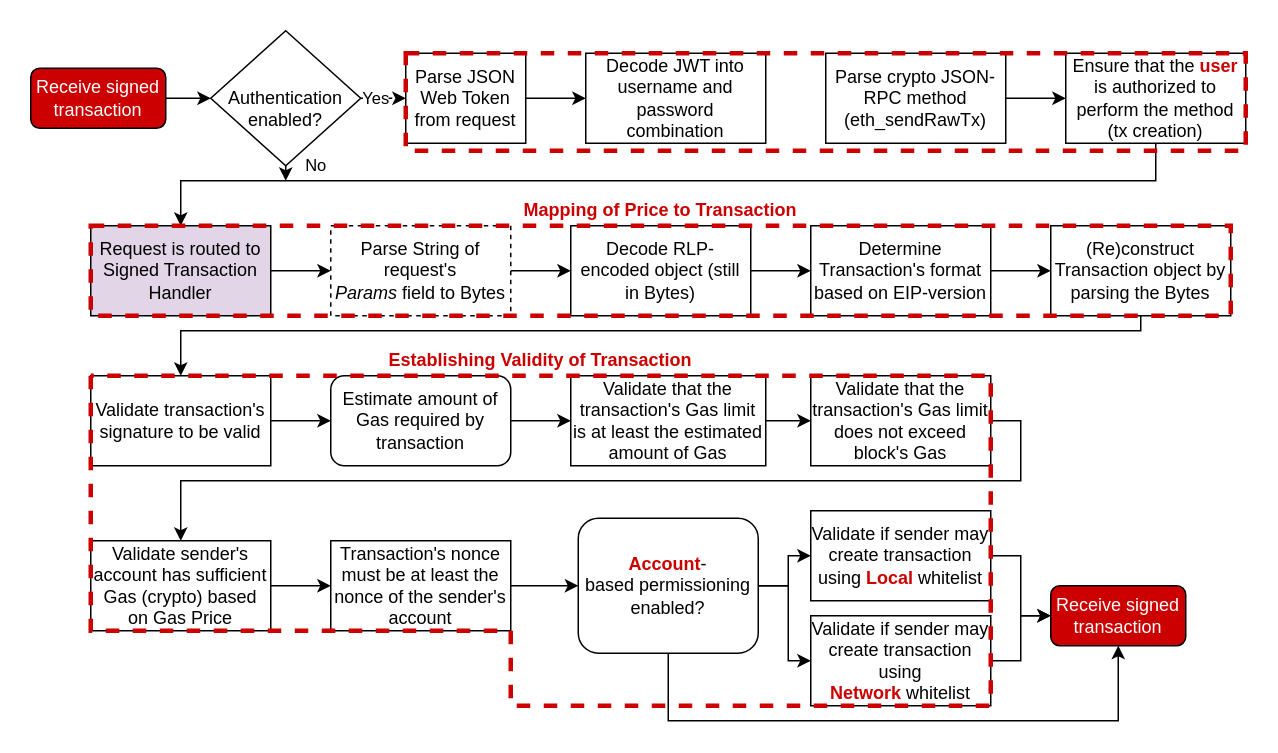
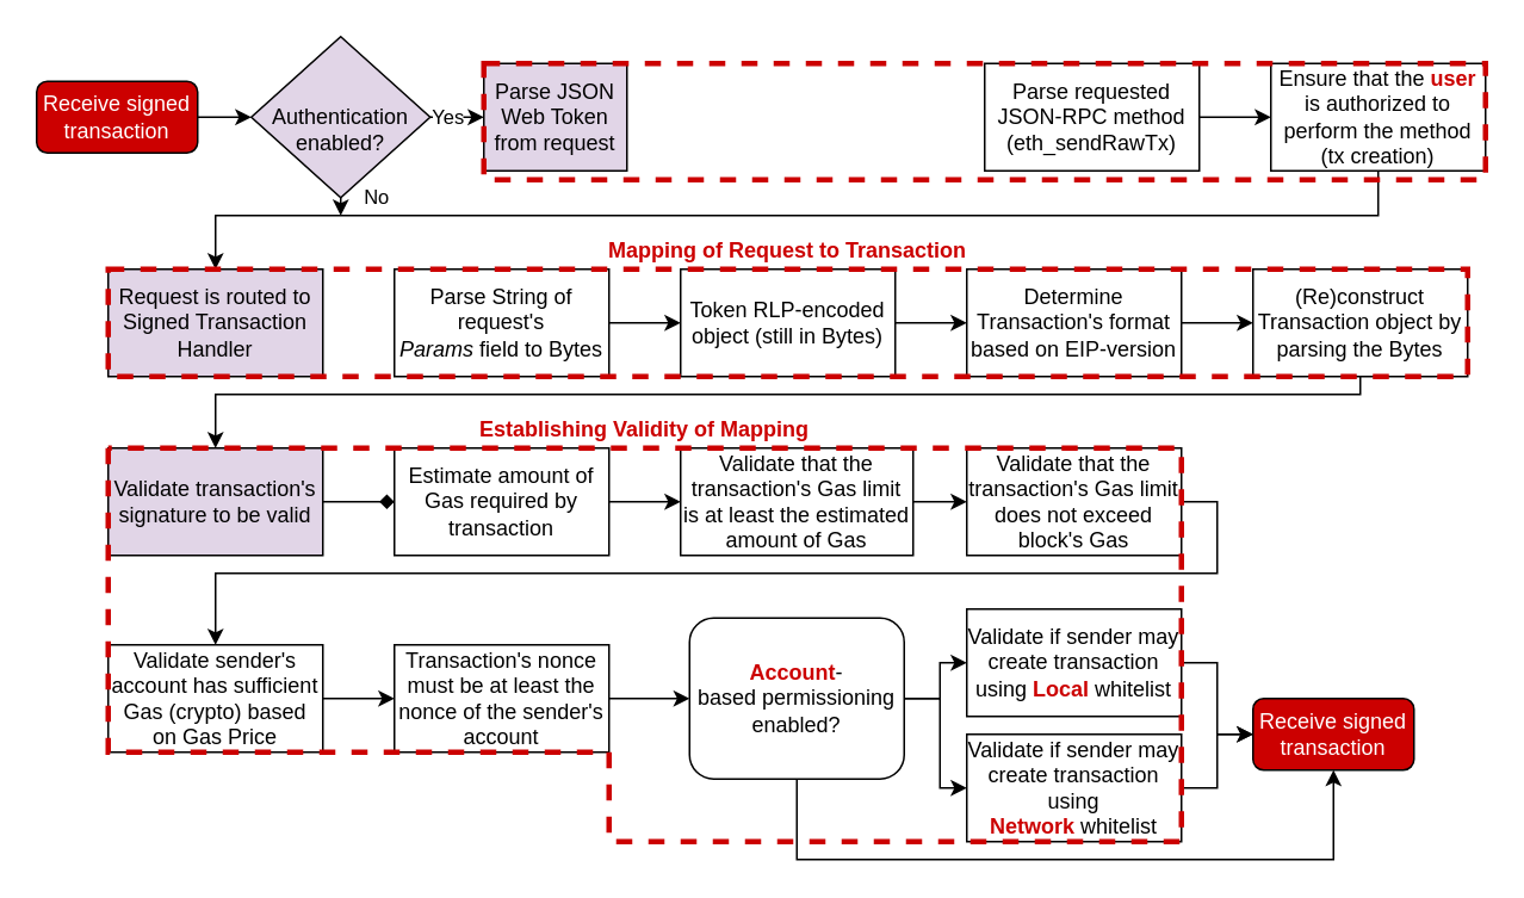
- <mxCell id="8" value="&lt;br&gt;Authentication enabled?" style="rhombus;whiteSpace=wrap;html=1;" vertex="1" parent="1"><mxGeometry x="140" y="20" width="100" height="90" as="geometry" /></mxCell>
+ <mxCell id="8" value="&lt;br&gt;Authentication enabled?" style="rhombus;whiteSpace=wrap;html=1;fillColor=#e1d5e7;" vertex="1" parent="1"><mxGeometry x="140" y="20" width="100" height="90" as="geometry" /></mxCell>
- <mxCell id="6" value="Yes" style="edgeStyle=orthogonalEdgeStyle;rounded=0;orthogonalLoop=1;jettySize=auto;html=1;exitX=1;exitY=0.5;exitDx=0;exitDy=0;entryX=0;entryY=0.5;entryDx=0;entryDy=0;dashed=1;" edge="1" parent="1" source="8" target="10"><mxGeometry x="-0.333" relative="1" as="geometry"><mxPoint as="offset" /></mxGeometry></mxCell>
+ <mxCell id="6" value="Yes" style="edgeStyle=orthogonalEdgeStyle;rounded=0;orthogonalLoop=1;jettySize=auto;html=1;exitX=1;exitY=0.5;exitDx=0;exitDy=0;entryX=0;entryY=0.5;entryDx=0;entryDy=0;" edge="1" parent="1" source="8" target="10"><mxGeometry x="-0.333" relative="1" as="geometry"><mxPoint as="offset" /></mxGeometry></mxCell>
- <mxCell id="10" value="Parse JSON Web Token from request" style="rounded=0;whiteSpace=wrap;html=1;" vertex="1" parent="1"><mxGeometry x="270" y="35" width="80" height="60" as="geometry" /></mxCell>
+ <mxCell id="10" value="Parse JSON Web Token from request" style="rounded=0;whiteSpace=wrap;html=1;fillColor=#e1d5e7;" vertex="1" parent="1"><mxGeometry x="270" y="35" width="80" height="60" as="geometry" /></mxCell>
- <mxCell id="9" style="edgeStyle=orthogonalEdgeStyle;rounded=0;orthogonalLoop=1;jettySize=auto;html=1;exitX=1;exitY=0.5;exitDx=0;exitDy=0;entryX=0;entryY=0.5;entryDx=0;entryDy=0;" edge="1" parent="1" source="10" target="11"><mxGeometry relative="1" as="geometry" /></mxCell>
- <mxCell id="11" value="Decode JWT into username and password combination" style="rounded=0;whiteSpace=wrap;html=1;" vertex="1" parent="1"><mxGeometry x="390" y="35" width="120" height="60" as="geometry" /></mxCell>
- <mxCell id="13" value="Parse crypto JSON-RPC method (eth_sendRawTx)" style="rounded=0;whiteSpace=wrap;html=1;" vertex="1" parent="1"><mxGeometry x="550" y="35" width="120" height="60" as="geometry" /></mxCell>
+ <mxCell id="13" value="Parse requested JSON-RPC method (eth_sendRawTx)" style="rounded=0;whiteSpace=wrap;html=1;" vertex="1" parent="1"><mxGeometry x="550" y="35" width="120" height="60" as="geometry" /></mxCell>
- <mxCell id="47" value="&lt;b&gt;&lt;font color=&quot;#cc0000&quot;&gt;Mapping of Price to Transaction&lt;/font&gt;&lt;/b&gt;" style="text;html=1;strokeColor=none;fillColor=none;align=center;verticalAlign=middle;whiteSpace=wrap;rounded=0;dashed=1;fontColor=#FFFFFF;" vertex="1" parent="1"><mxGeometry x="60" y="130" width="760" height="20" as="geometry" /></mxCell>
+ <mxCell id="47" value="&lt;b&gt;&lt;font color=&quot;#cc0000&quot;&gt;Mapping of Request to Transaction&lt;/font&gt;&lt;/b&gt;" style="text;html=1;strokeColor=none;fillColor=none;align=center;verticalAlign=middle;whiteSpace=wrap;rounded=0;dashed=1;fontColor=#FFFFFF;" vertex="1" parent="1"><mxGeometry x="60" y="130" width="760" height="20" as="geometry" /></mxCell>
- <mxCell id="4" style="edgeStyle=orthogonalEdgeStyle;rounded=0;orthogonalLoop=1;jettySize=auto;html=1;exitX=1;exitY=0.5;exitDx=0;exitDy=0;entryX=0;entryY=0.5;entryDx=0;entryDy=0;" edge="1" parent="1" source="5" target="17"><mxGeometry relative="1" as="geometry" /></mxCell>
- <mxCell id="17" value="Parse String of request's &lt;i&gt;Params&lt;/i&gt;&amp;nbsp;field to Bytes" style="rounded=0;whiteSpace=wrap;html=1;dashed=1;" vertex="1" parent="1"><mxGeometry x="220" y="150" width="120" height="60" as="geometry" /></mxCell>
+ <mxCell id="17" value="Parse String of request's &lt;i&gt;Params&lt;/i&gt;&amp;nbsp;field to Bytes" style="rounded=0;whiteSpace=wrap;html=1;" vertex="1" parent="1"><mxGeometry x="220" y="150" width="120" height="60" as="geometry" /></mxCell>
- <mxCell id="19" value="Decode RLP-encoded object (still in Bytes)" style="rounded=0;whiteSpace=wrap;html=1;" vertex="1" parent="1"><mxGeometry x="380" y="150" width="120" height="60" as="geometry" /></mxCell>
+ <mxCell id="19" value="Token RLP-encoded object (still in Bytes)" style="rounded=0;whiteSpace=wrap;html=1;" vertex="1" parent="1"><mxGeometry x="380" y="150" width="120" height="60" as="geometry" /></mxCell>
- <mxCell id="49" value="&lt;b&gt;&lt;font color=&quot;#cc0000&quot;&gt;Establishing Validity of Transaction&lt;/font&gt;&lt;/b&gt;" style="text;html=1;strokeColor=none;fillColor=none;align=center;verticalAlign=middle;whiteSpace=wrap;rounded=0;dashed=1;fontColor=#FFFFFF;" vertex="1" parent="1"><mxGeometry x="60" y="230" width="600" height="20" as="geometry" /></mxCell>
+ <mxCell id="49" value="&lt;b&gt;&lt;font color=&quot;#cc0000&quot;&gt;Establishing Validity of Mapping&lt;/font&gt;&lt;/b&gt;" style="text;html=1;strokeColor=none;fillColor=none;align=center;verticalAlign=middle;whiteSpace=wrap;rounded=0;dashed=1;fontColor=#FFFFFF;" vertex="1" parent="1"><mxGeometry x="60" y="230" width="600" height="20" as="geometry" /></mxCell>
- <mxCell id="25" value="Validate transaction's signature to be valid" style="rounded=0;whiteSpace=wrap;html=1;" vertex="1" parent="1"><mxGeometry x="60" y="250" width="120" height="60" as="geometry" /></mxCell>
+ <mxCell id="25" value="Validate transaction's signature to be valid" style="rounded=0;whiteSpace=wrap;html=1;fillColor=#e1d5e7;" vertex="1" parent="1"><mxGeometry x="60" y="250" width="120" height="60" as="geometry" /></mxCell>
- <mxCell id="24" style="edgeStyle=orthogonalEdgeStyle;rounded=0;orthogonalLoop=1;jettySize=auto;html=1;exitX=1;exitY=0.5;exitDx=0;exitDy=0;entryX=0;entryY=0.5;entryDx=0;entryDy=0;" edge="1" parent="1" source="25" target="27"><mxGeometry relative="1" as="geometry" /></mxCell>
+ <mxCell id="24" style="edgeStyle=orthogonalEdgeStyle;rounded=0;orthogonalLoop=1;jettySize=auto;html=1;exitX=1;exitY=0.5;exitDx=0;exitDy=0;entryX=0;entryY=0.5;entryDx=0;entryDy=0;endArrow=diamond;" edge="1" parent="1" source="25" target="27"><mxGeometry relative="1" as="geometry" /></mxCell>
- <mxCell id="27" value="Estimate amount of Gas required by transaction" style="whiteSpace=wrap;html=1;rounded=1;" vertex="1" parent="1"><mxGeometry x="220" y="250" width="120" height="60" as="geometry" /></mxCell>
+ <mxCell id="27" value="Estimate amount of Gas required by transaction" style="rounded=0;whiteSpace=wrap;html=1;" vertex="1" parent="1"><mxGeometry x="220" y="250" width="120" height="60" as="geometry" /></mxCell>
